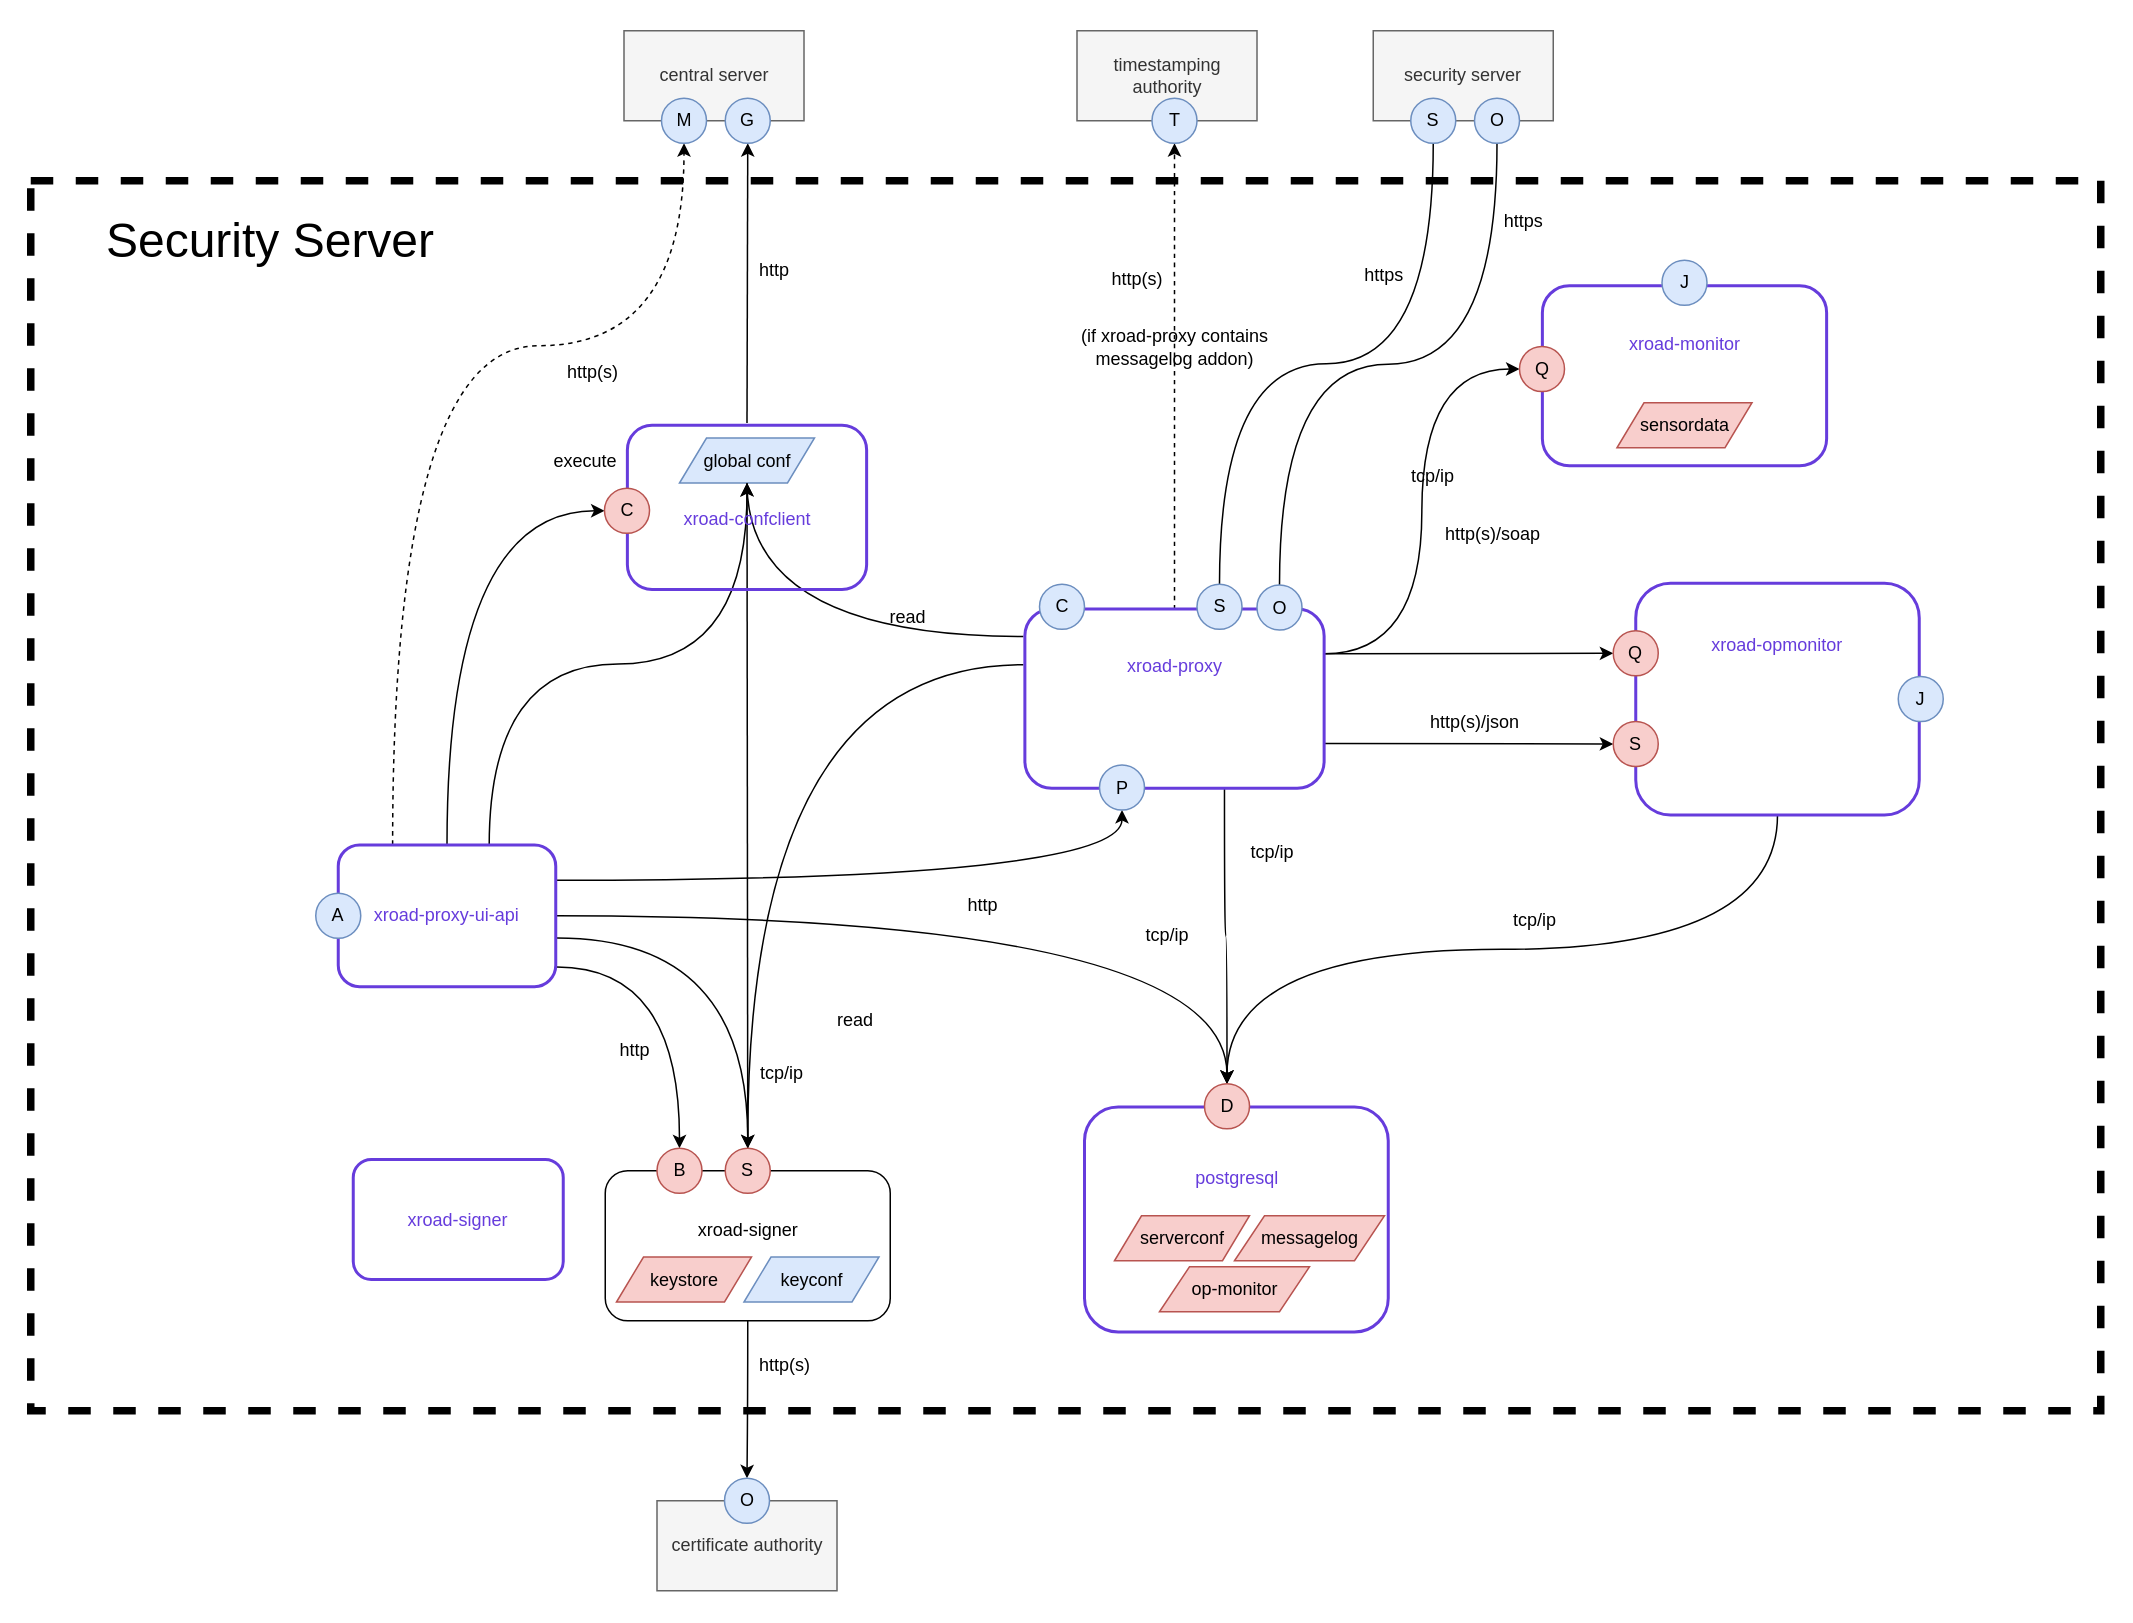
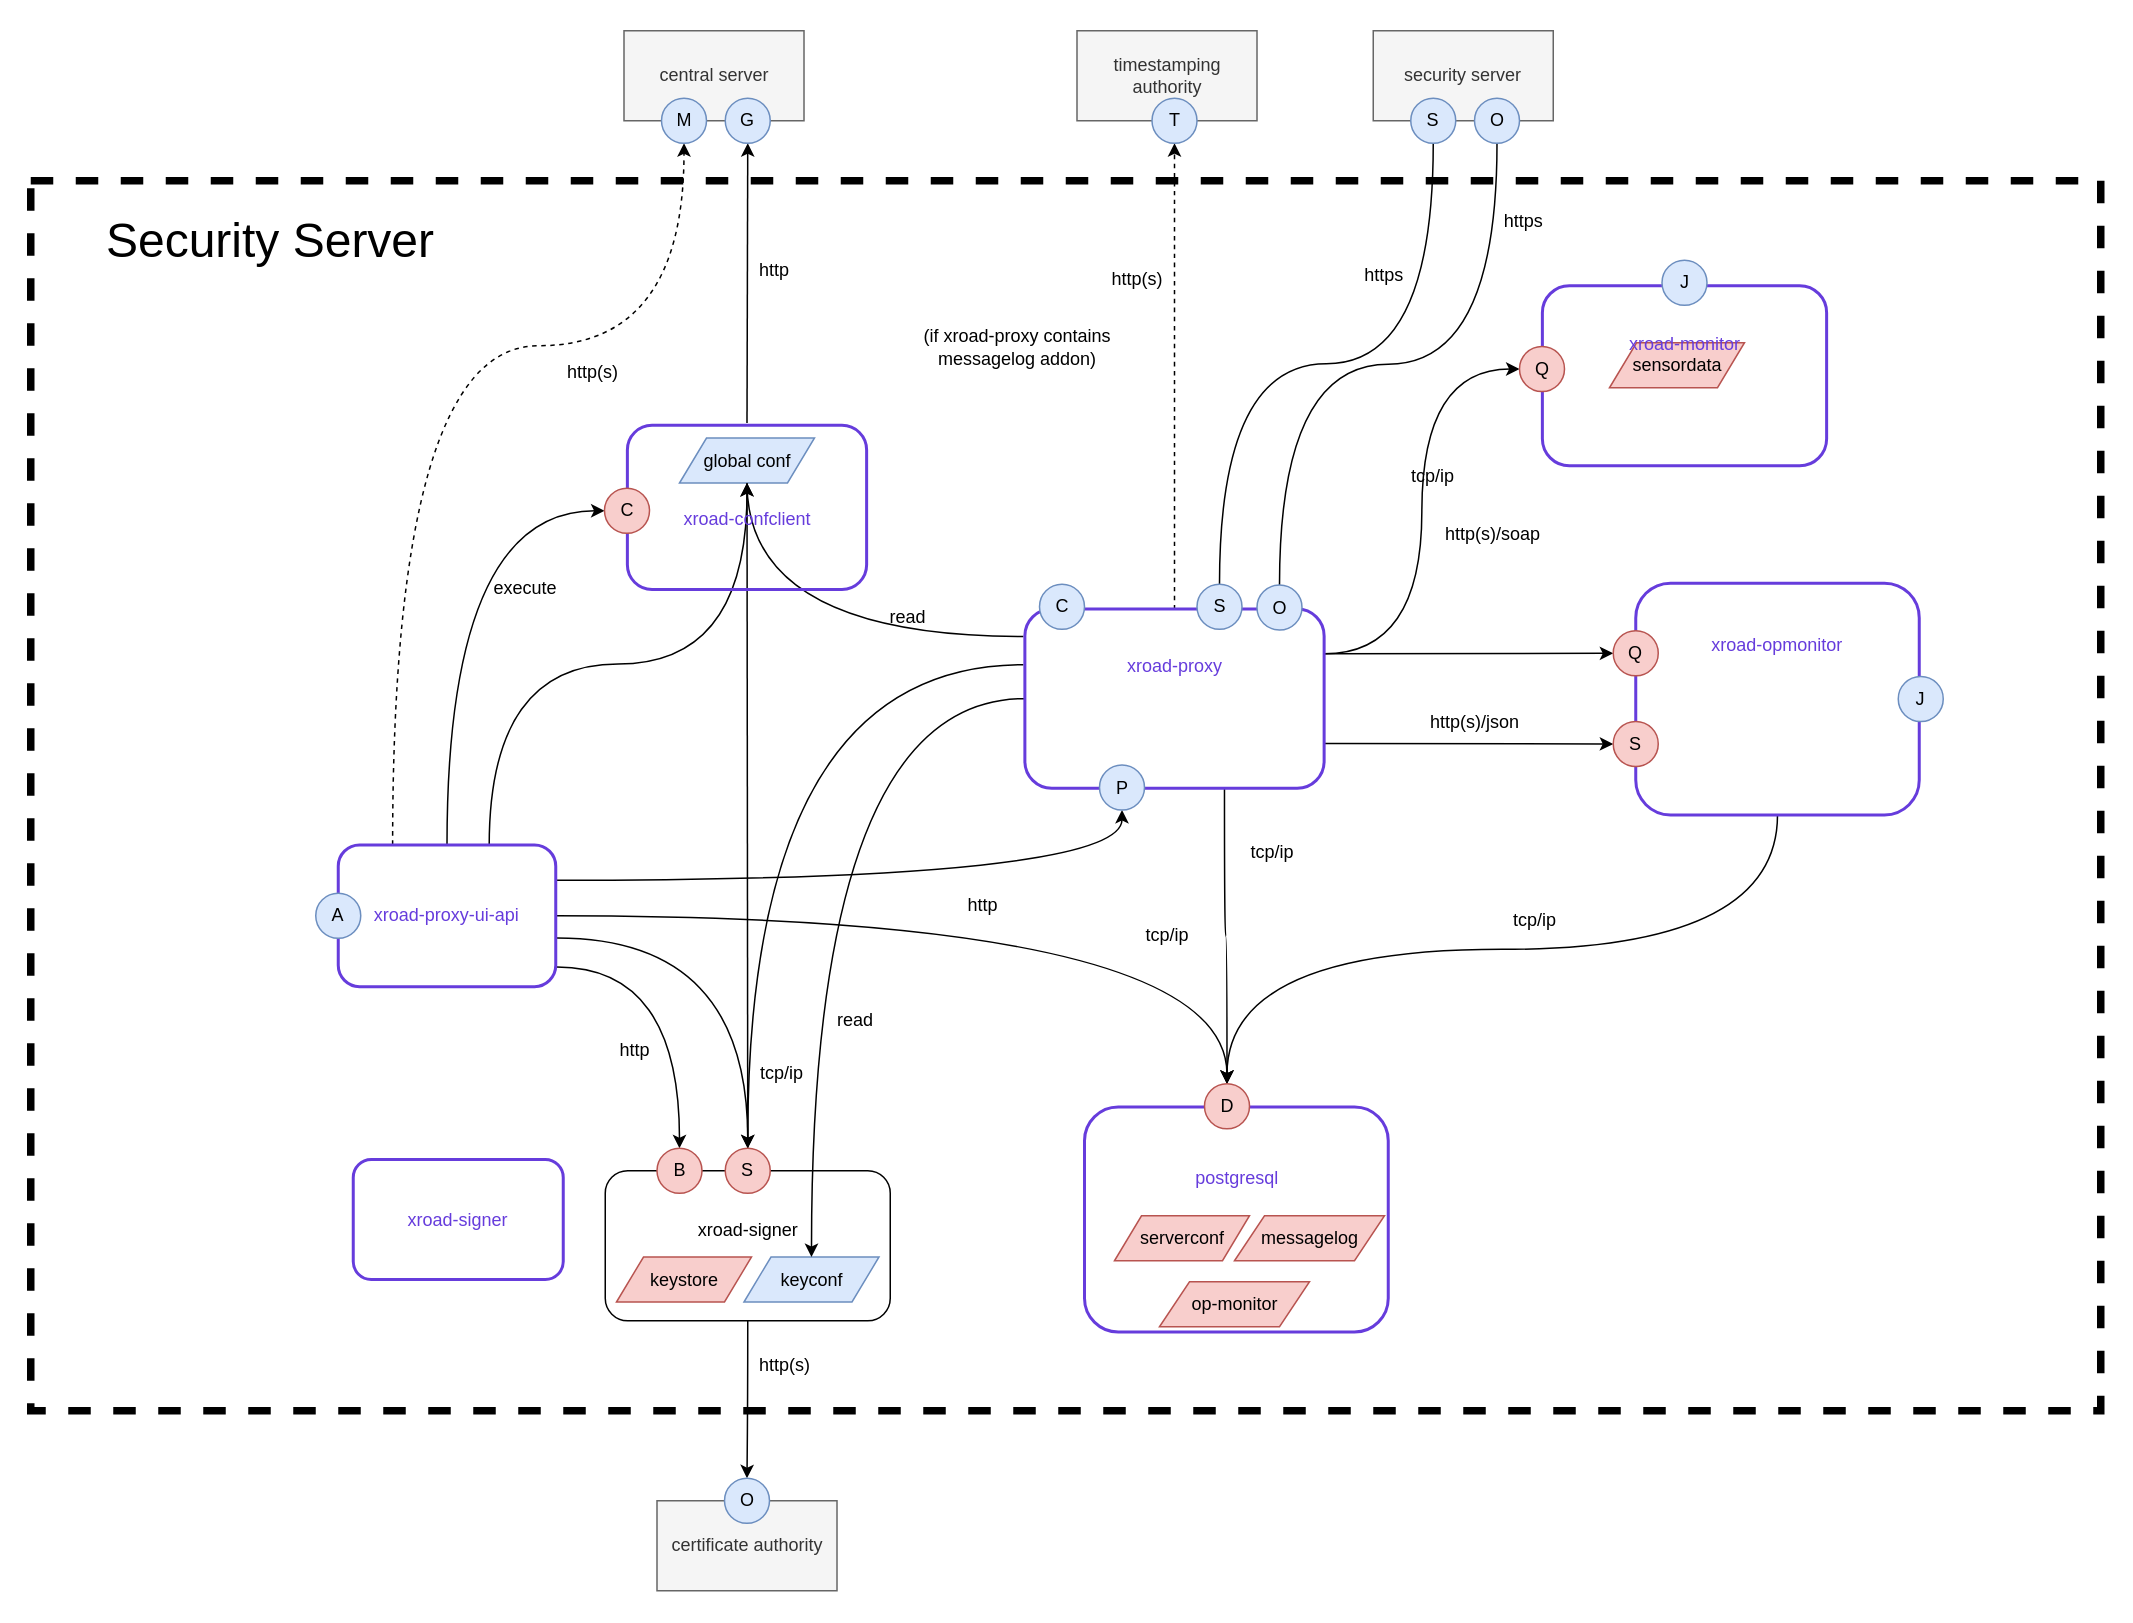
- <mxCell id="63" value="(if xroad-proxy contains messagelog addon)" style="text;html=1;strokeColor=none;fillColor=none;align=center;verticalAlign=middle;whiteSpace=wrap;rounded=0;" parent="1" vertex="1"><mxGeometry x="707.5" y="220.5" width="150" height="20" as="geometry" /></mxCell>
+ <mxCell id="63" value="(if xroad-proxy contains messagelog addon)" style="text;html=1;strokeColor=none;fillColor=none;align=center;verticalAlign=middle;whiteSpace=wrap;rounded=0;" parent="1" vertex="1"><mxGeometry x="602.5" y="220.5" width="150" height="20" as="geometry" /></mxCell>
- <mxCell id="22" value="sensordata" style="shape=parallelogram;perimeter=parallelogramPerimeter;whiteSpace=wrap;html=1;fillColor=#f8cecc;strokeColor=#b85450;" parent="1" vertex="1"><mxGeometry x="1077.5" y="268" width="90" height="30" as="geometry" /></mxCell>
+ <mxCell id="22" value="sensordata" style="shape=parallelogram;perimeter=parallelogramPerimeter;whiteSpace=wrap;html=1;fillColor=#f8cecc;strokeColor=#b85450;" parent="1" vertex="1"><mxGeometry x="1072.5" y="228" width="90" height="30" as="geometry" /></mxCell>
- <mxCell id="32" value="execute" style="text;html=1;strokeColor=none;fillColor=none;align=center;verticalAlign=middle;whiteSpace=wrap;rounded=0;labelBackgroundColor=none;" parent="1" vertex="1"><mxGeometry x="370" y="296.5" width="40" height="20" as="geometry" /></mxCell>
+ <mxCell id="32" value="execute" style="text;html=1;strokeColor=none;fillColor=none;align=center;verticalAlign=middle;whiteSpace=wrap;rounded=0;labelBackgroundColor=none;" parent="1" vertex="1"><mxGeometry x="330" y="381.5" width="40" height="20" as="geometry" /></mxCell>
+ <mxCell id="34" style="edgeStyle=orthogonalEdgeStyle;curved=1;rounded=0;orthogonalLoop=1;jettySize=auto;html=1;exitX=0;exitY=0.5;exitDx=0;exitDy=0;" parent="1" source="67" target="31" edge="1"><mxGeometry relative="1" as="geometry" /></mxCell>
- <mxCell id="30" value="op-monitor" style="shape=parallelogram;perimeter=parallelogramPerimeter;whiteSpace=wrap;html=1;fillColor=#f8cecc;strokeColor=#b85450;" parent="1" vertex="1"><mxGeometry x="772.5" y="844" width="100" height="30" as="geometry" /></mxCell>
+ <mxCell id="30" value="op-monitor" style="shape=parallelogram;perimeter=parallelogramPerimeter;whiteSpace=wrap;html=1;fillColor=#f8cecc;strokeColor=#b85450;" parent="1" vertex="1"><mxGeometry x="772.5" y="854" width="100" height="30" as="geometry" /></mxCell>
